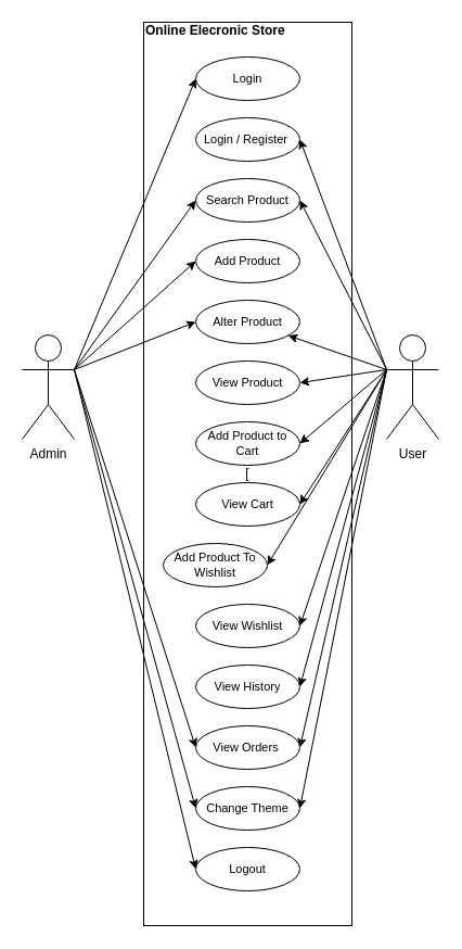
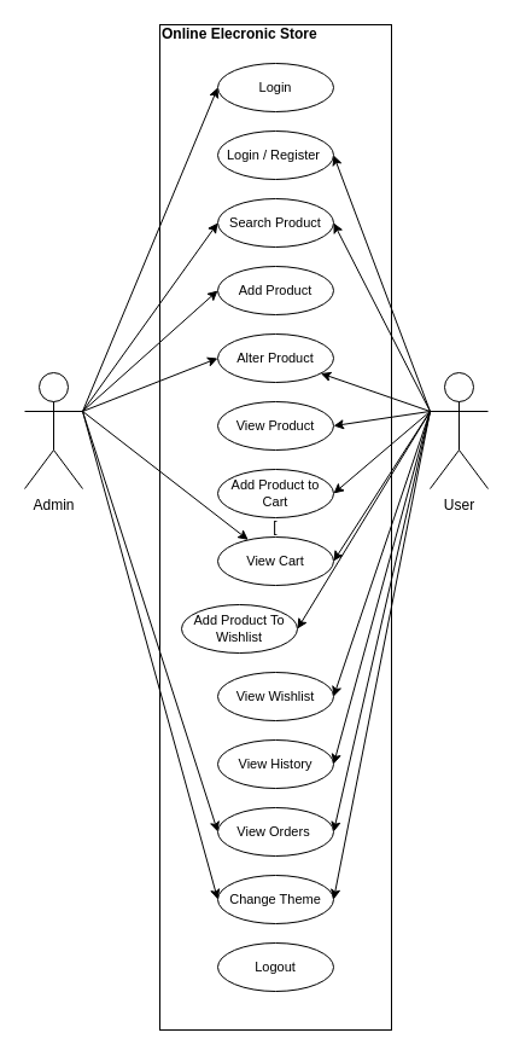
- <mxCell id="22" style="edgeStyle=none;rounded=0;orthogonalLoop=1;jettySize=auto;html=1;exitX=1;exitY=0.333;exitDx=0;exitDy=0;exitPerimeter=0;entryX=0;entryY=0.5;entryDx=0;entryDy=0;" parent="1" source="23" target="15" edge="1"><mxGeometry relative="1" as="geometry" /></mxCell>
+ <mxCell id="22" style="edgeStyle=none;rounded=0;orthogonalLoop=1;jettySize=auto;html=1;exitX=1;exitY=0.333;exitDx=0;exitDy=0;exitPerimeter=0;" parent="1" source="23" target="10" edge="1"><mxGeometry relative="1" as="geometry" /></mxCell>
